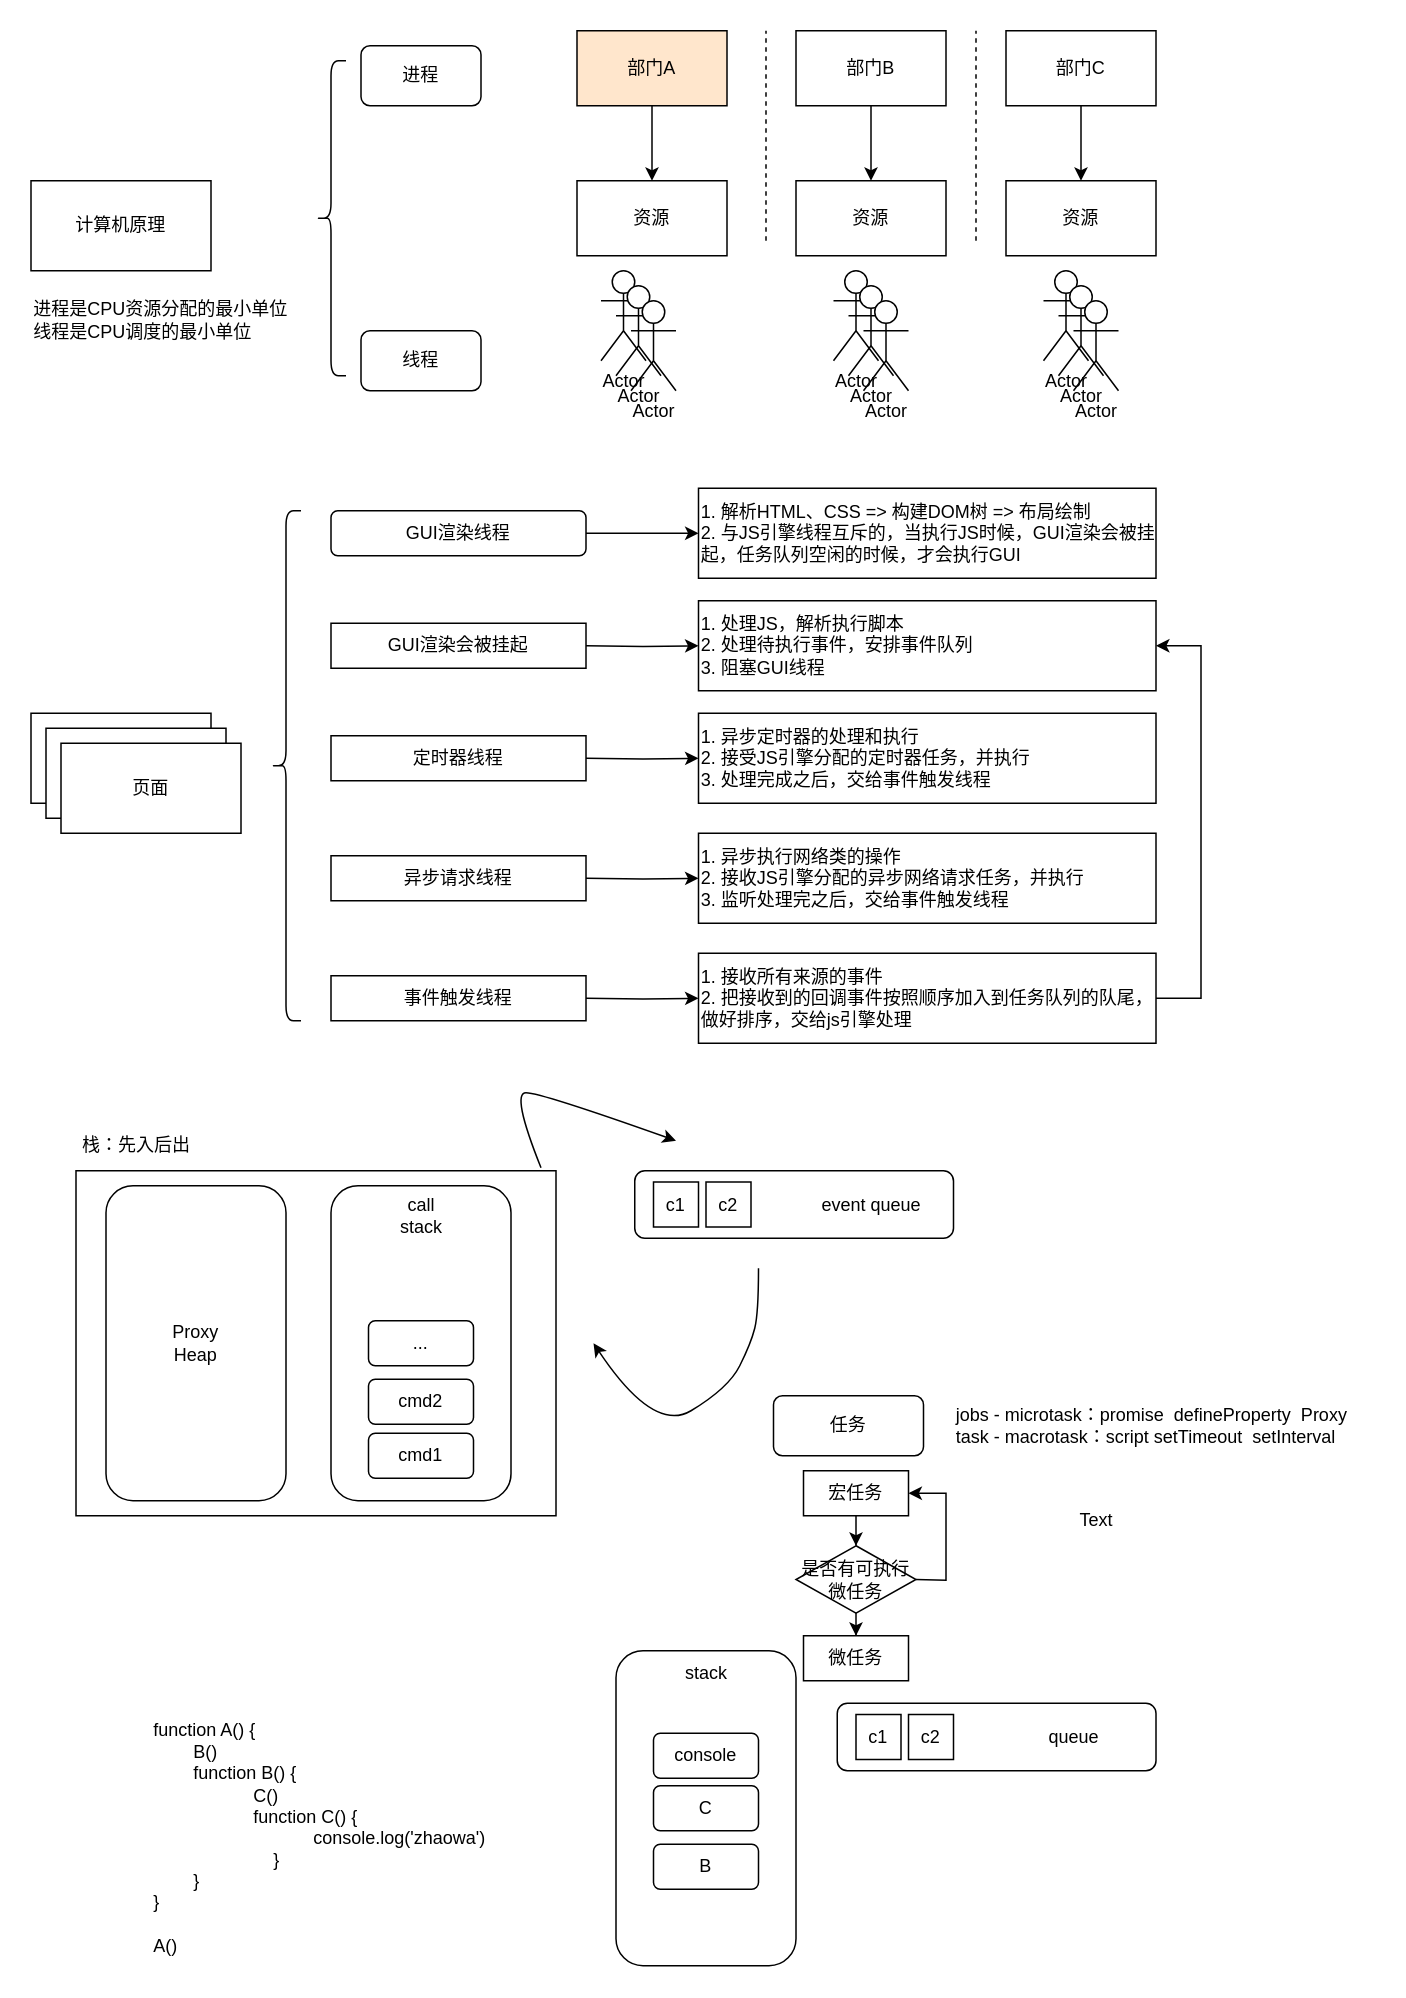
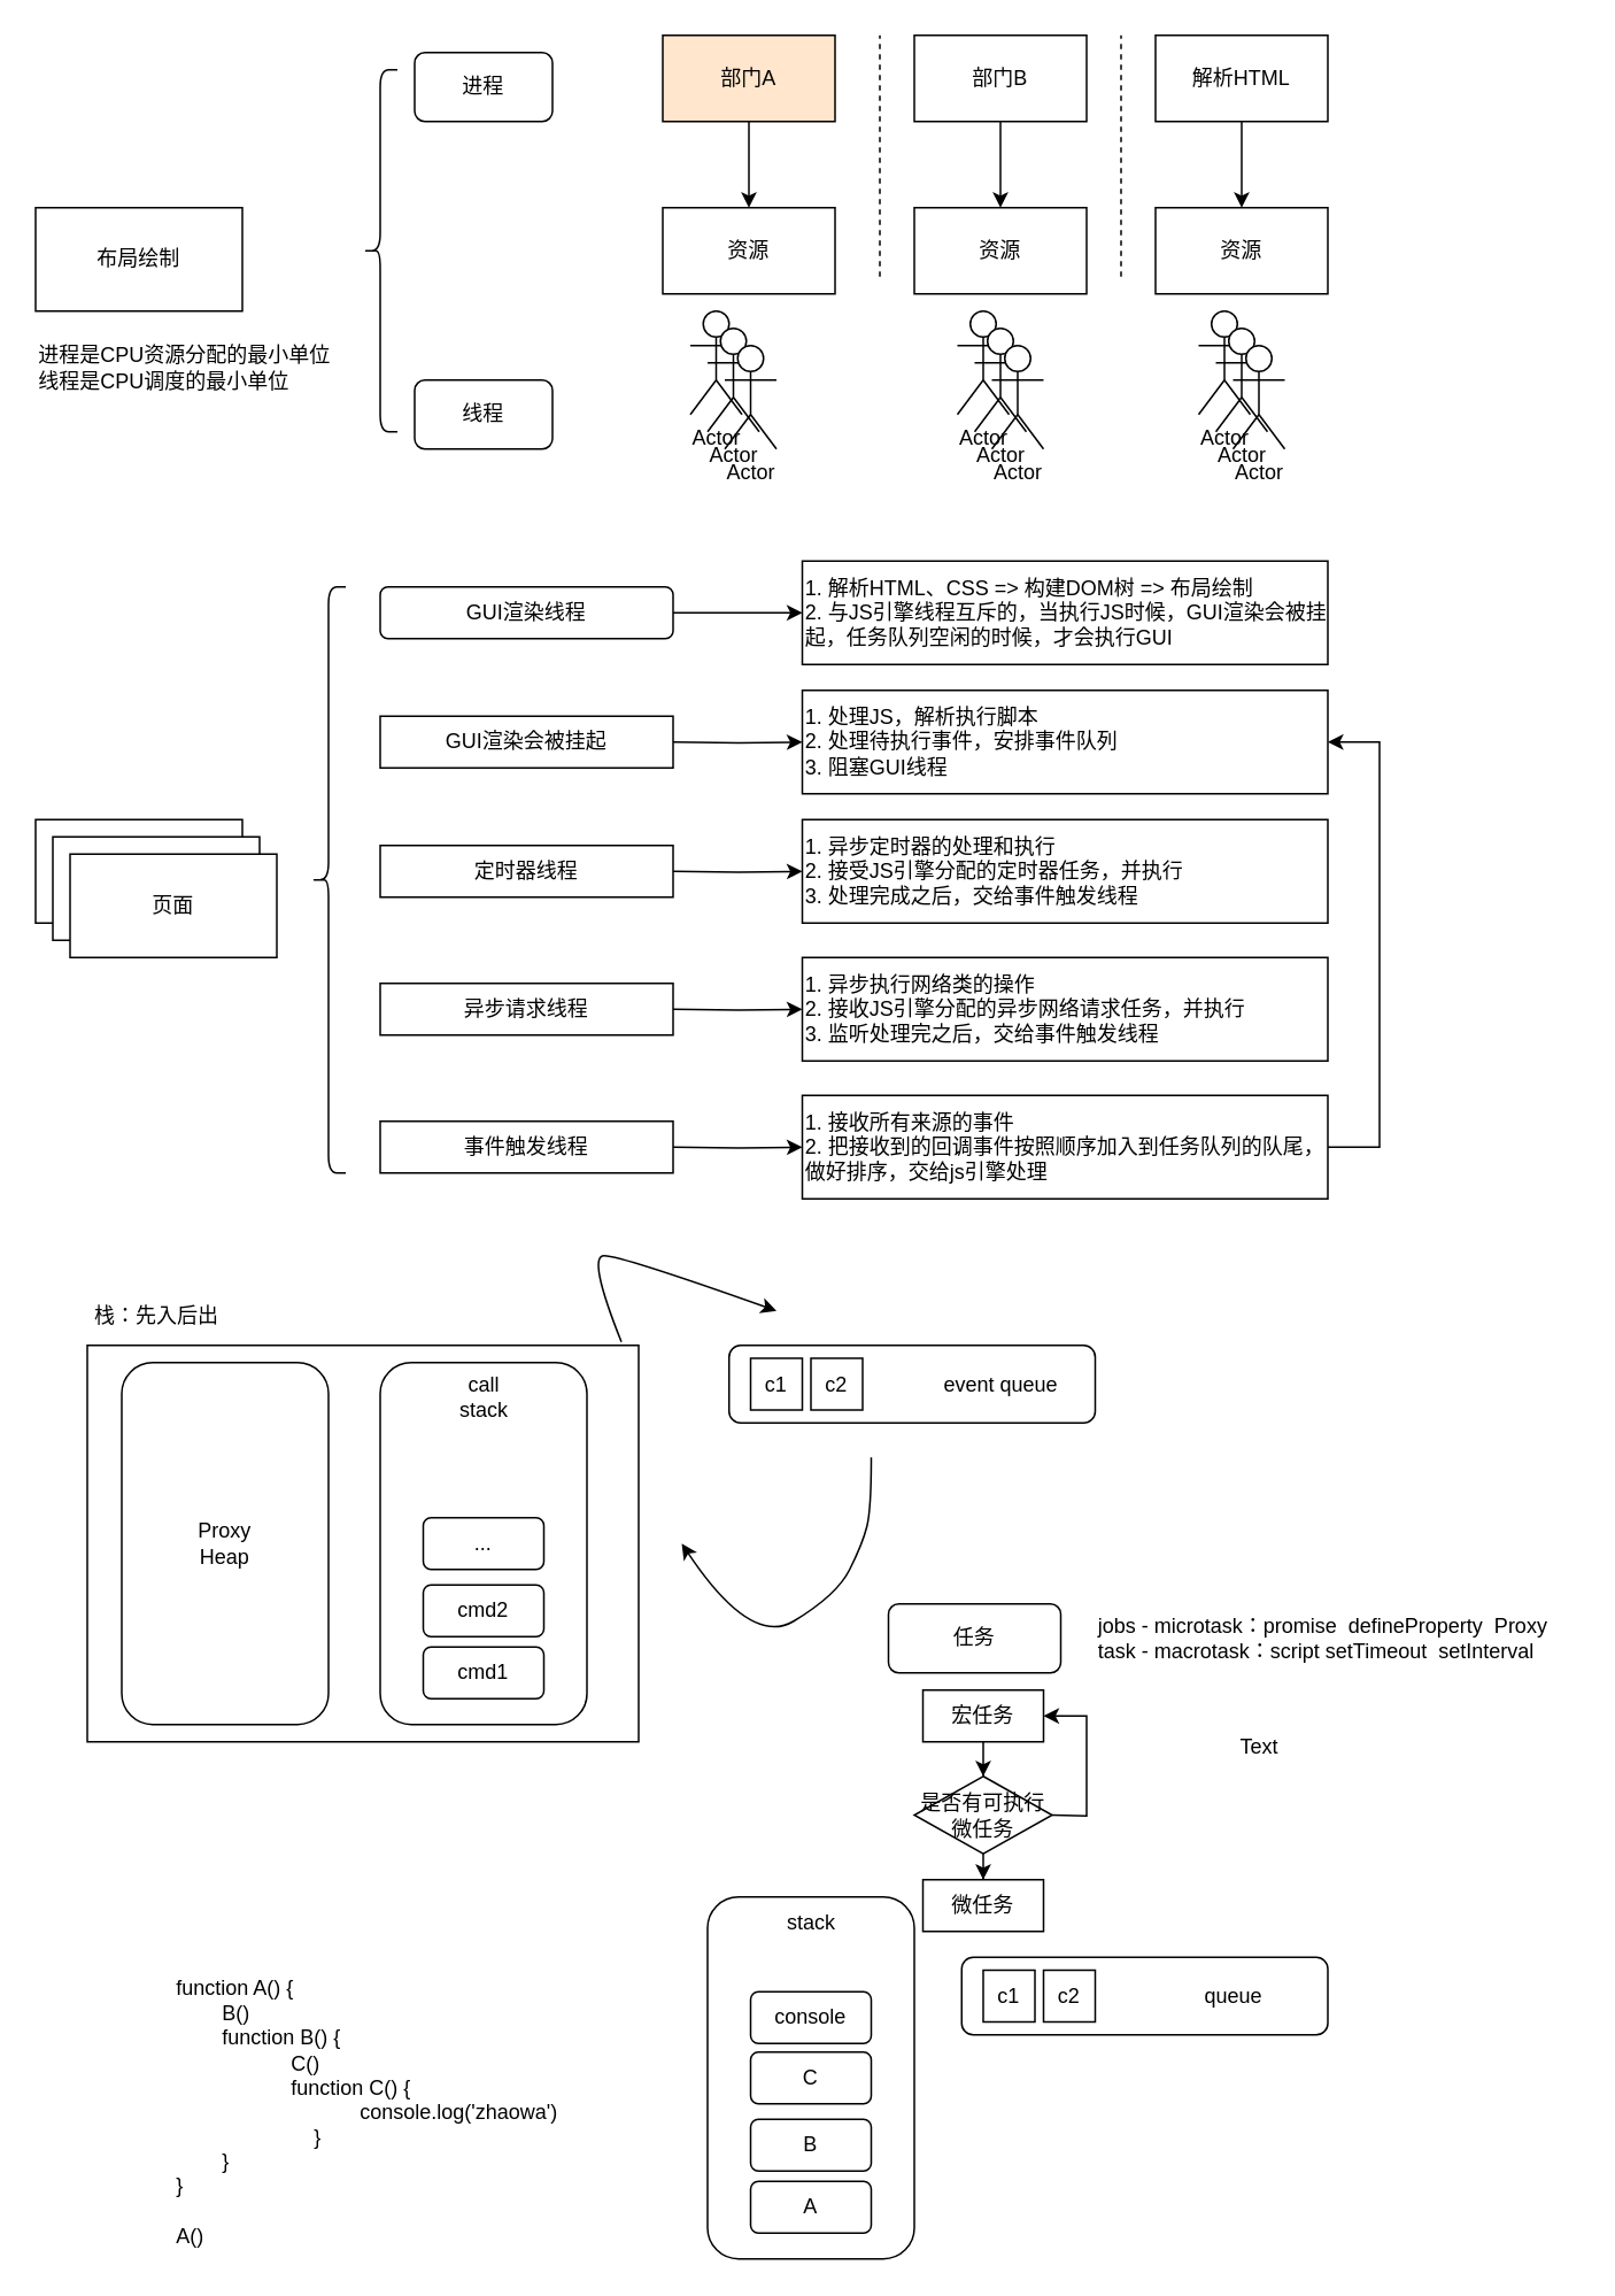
- <mxCell id="10" value="部门C" style="rounded=0;whiteSpace=wrap;html=1;" parent="1" vertex="1"><mxGeometry x="670" y="20" width="100" height="50" as="geometry" /></mxCell>
+ <mxCell id="10" value="解析HTML" style="rounded=0;whiteSpace=wrap;html=1;" parent="1" vertex="1"><mxGeometry x="670" y="20" width="100" height="50" as="geometry" /></mxCell>
- <mxCell id="3" value="计算机原理" style="rounded=0;whiteSpace=wrap;html=1;" parent="1" vertex="1"><mxGeometry x="20" y="120" width="120" height="60" as="geometry" /></mxCell>
+ <mxCell id="3" value="布局绘制" style="rounded=0;whiteSpace=wrap;html=1;" parent="1" vertex="1"><mxGeometry x="20" y="120" width="120" height="60" as="geometry" /></mxCell>
+ <mxCell id="53" value="A" style="rounded=1;whiteSpace=wrap;html=1;" parent="1" vertex="1"><mxGeometry x="435" y="1265" width="70" height="30" as="geometry" /></mxCell>
